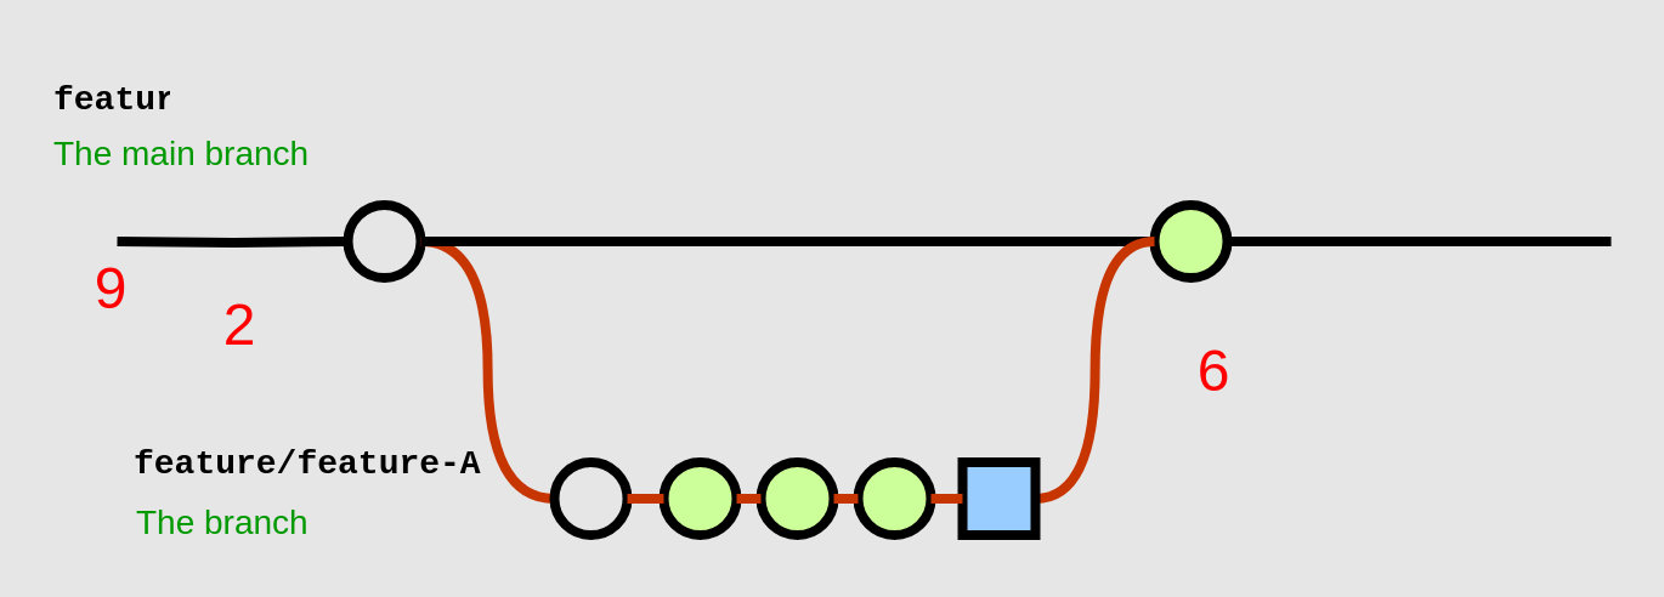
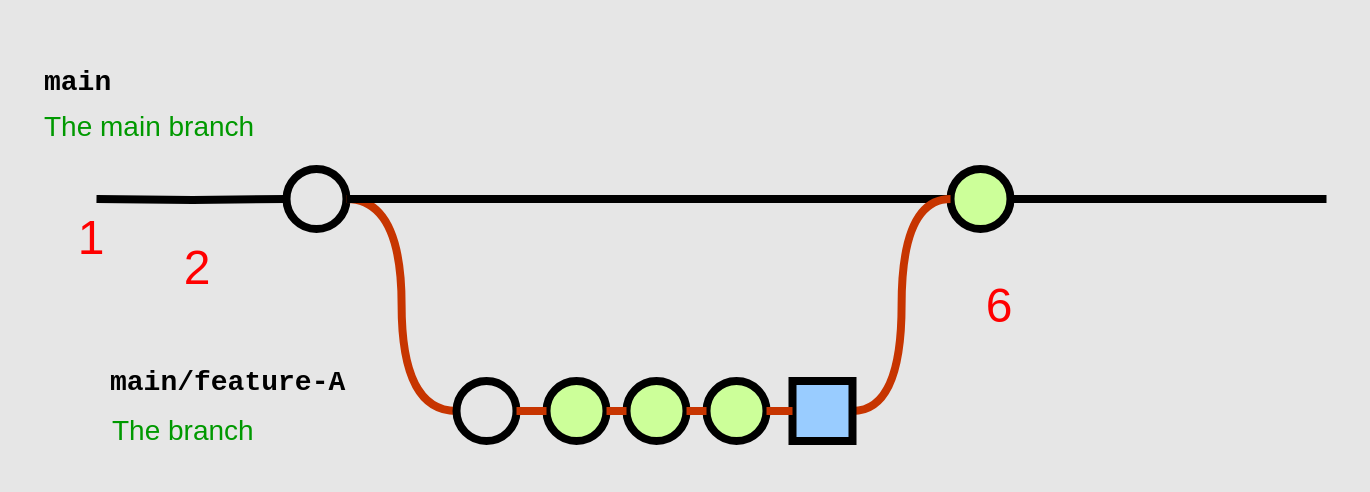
- <mxCell id="2" value="feature" style="text;html=1;strokeColor=none;fillColor=none;align=left;verticalAlign=middle;whiteSpace=wrap;overflow=hidden;fontSize=14;fontStyle=1;fontFamily=Courier New;" vertex="1" parent="1"><mxGeometry x="20" y="20" width="50" height="42" as="geometry" /></mxCell>
+ <mxCell id="2" value="main" style="text;html=1;strokeColor=none;fillColor=none;align=left;verticalAlign=middle;whiteSpace=wrap;overflow=hidden;fontSize=14;fontStyle=1;fontFamily=Courier New;" vertex="1" parent="1"><mxGeometry x="20" y="20" width="50" height="42" as="geometry" /></mxCell>
- <mxCell id="22" value="&lt;br&gt;&lt;font style=&quot;font-size: 24px&quot; color=&quot;#FF0000&quot;&gt;9&lt;/font&gt;" style="text;html=1;strokeColor=none;fillColor=none;align=center;verticalAlign=middle;whiteSpace=wrap;rounded=0;labelBorderColor=none;" vertex="1" parent="1"><mxGeometry x="31.5" y="97" width="27" height="30" as="geometry" /></mxCell>
+ <mxCell id="22" value="&lt;br&gt;&lt;font style=&quot;font-size: 24px&quot; color=&quot;#FF0000&quot;&gt;1&lt;/font&gt;" style="text;html=1;strokeColor=none;fillColor=none;align=center;verticalAlign=middle;whiteSpace=wrap;rounded=0;labelBorderColor=none;" vertex="1" parent="1"><mxGeometry x="31.5" y="97" width="27" height="30" as="geometry" /></mxCell>
- <mxCell id="9" value="feature/feature-A" style="text;html=1;strokeColor=none;fillColor=none;align=left;verticalAlign=middle;whiteSpace=wrap;overflow=hidden;fontSize=14;fontStyle=1;fontFamily=Courier New;" vertex="1" parent="1"><mxGeometry x="52.75" y="170" width="149.75" height="42" as="geometry" /></mxCell>
+ <mxCell id="9" value="main/feature-A" style="text;html=1;strokeColor=none;fillColor=none;align=left;verticalAlign=middle;whiteSpace=wrap;overflow=hidden;fontSize=14;fontStyle=1;fontFamily=Courier New;" vertex="1" parent="1"><mxGeometry x="52.75" y="170" width="149.75" height="42" as="geometry" /></mxCell>
